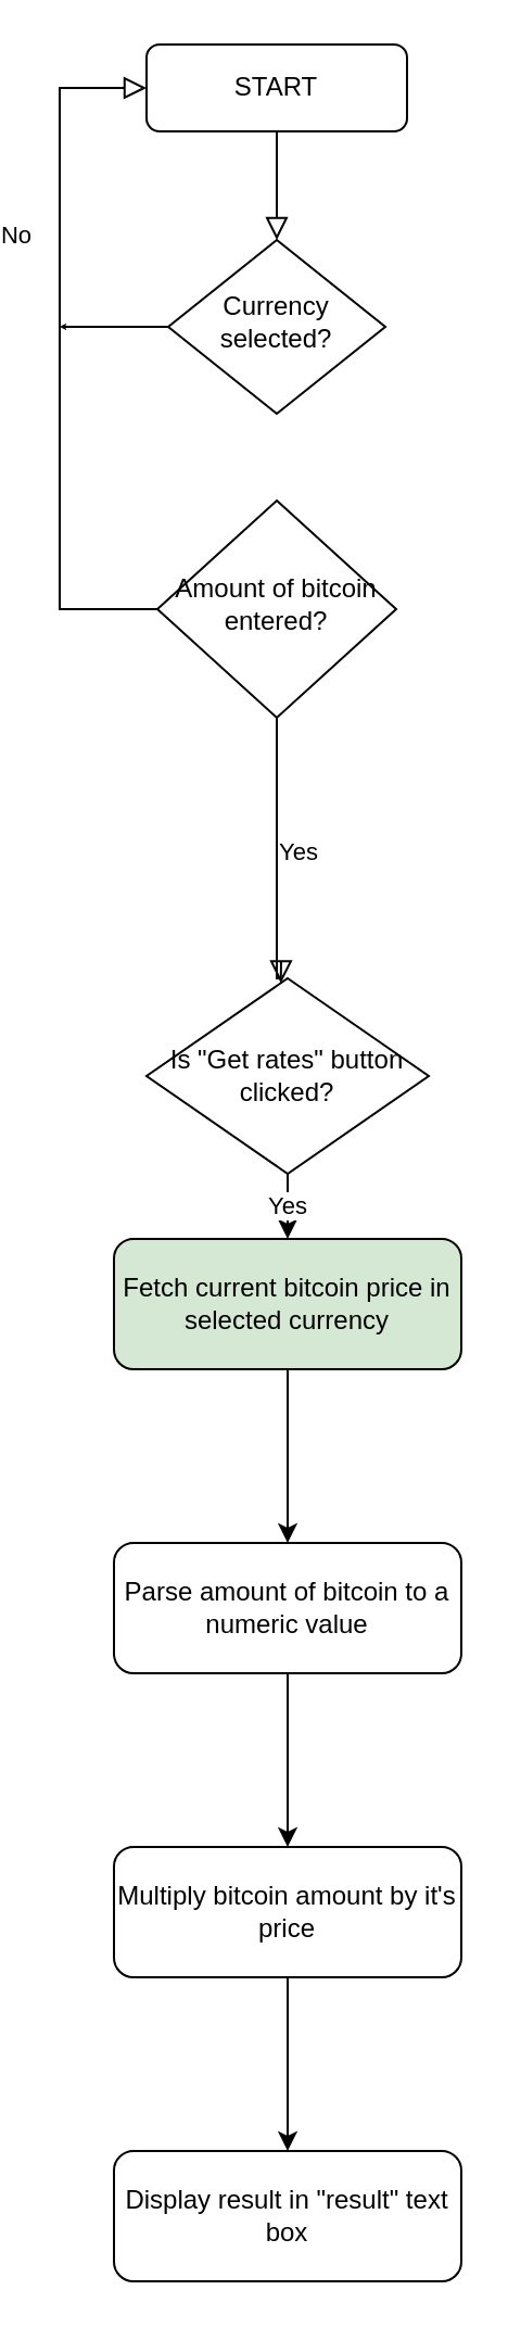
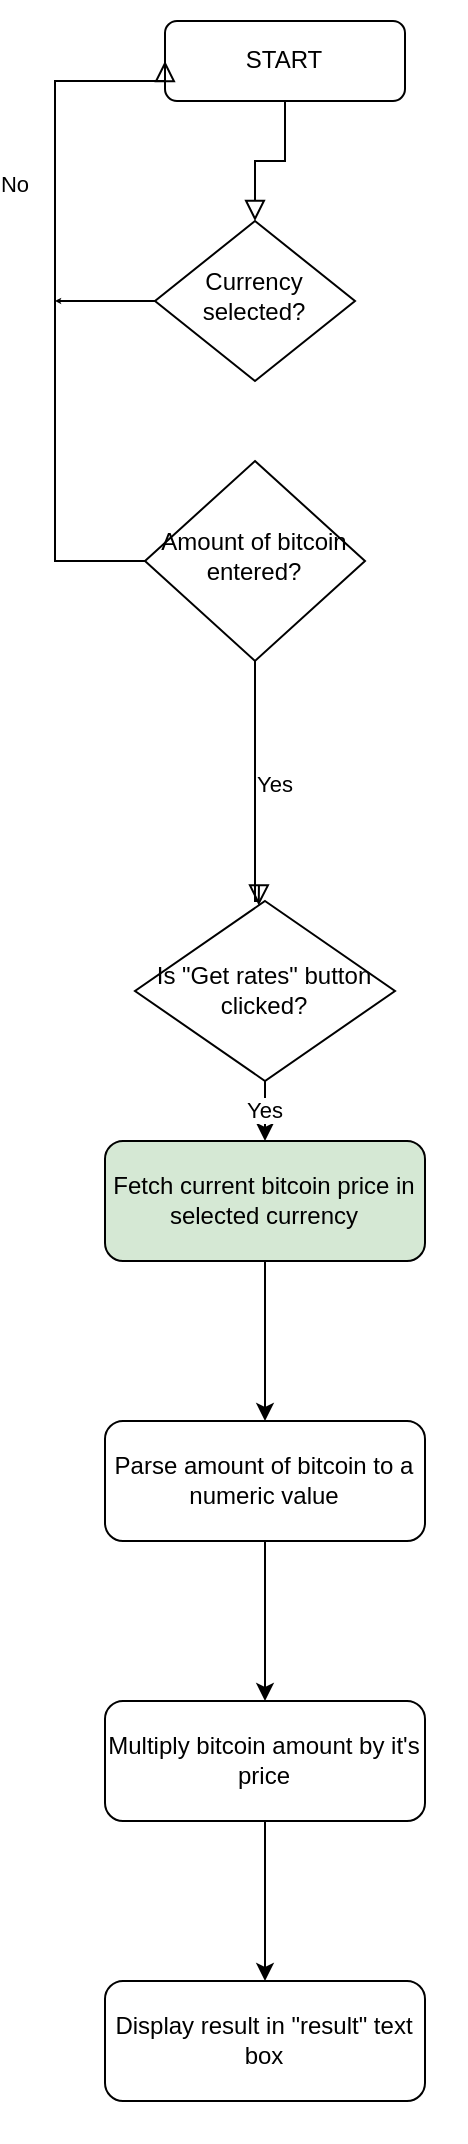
- <mxCell id="3" value="START" style="rounded=1;whiteSpace=wrap;html=1;fontSize=12;glass=0;strokeWidth=1;shadow=0;" parent="1" vertex="1"><mxGeometry x="60" y="20" width="120" height="40" as="geometry" /></mxCell>
+ <mxCell id="3" value="START" style="rounded=1;whiteSpace=wrap;html=1;fontSize=12;glass=0;strokeWidth=1;shadow=0;" parent="1" vertex="1"><mxGeometry x="75" y="10" width="120" height="40" as="geometry" /></mxCell>
